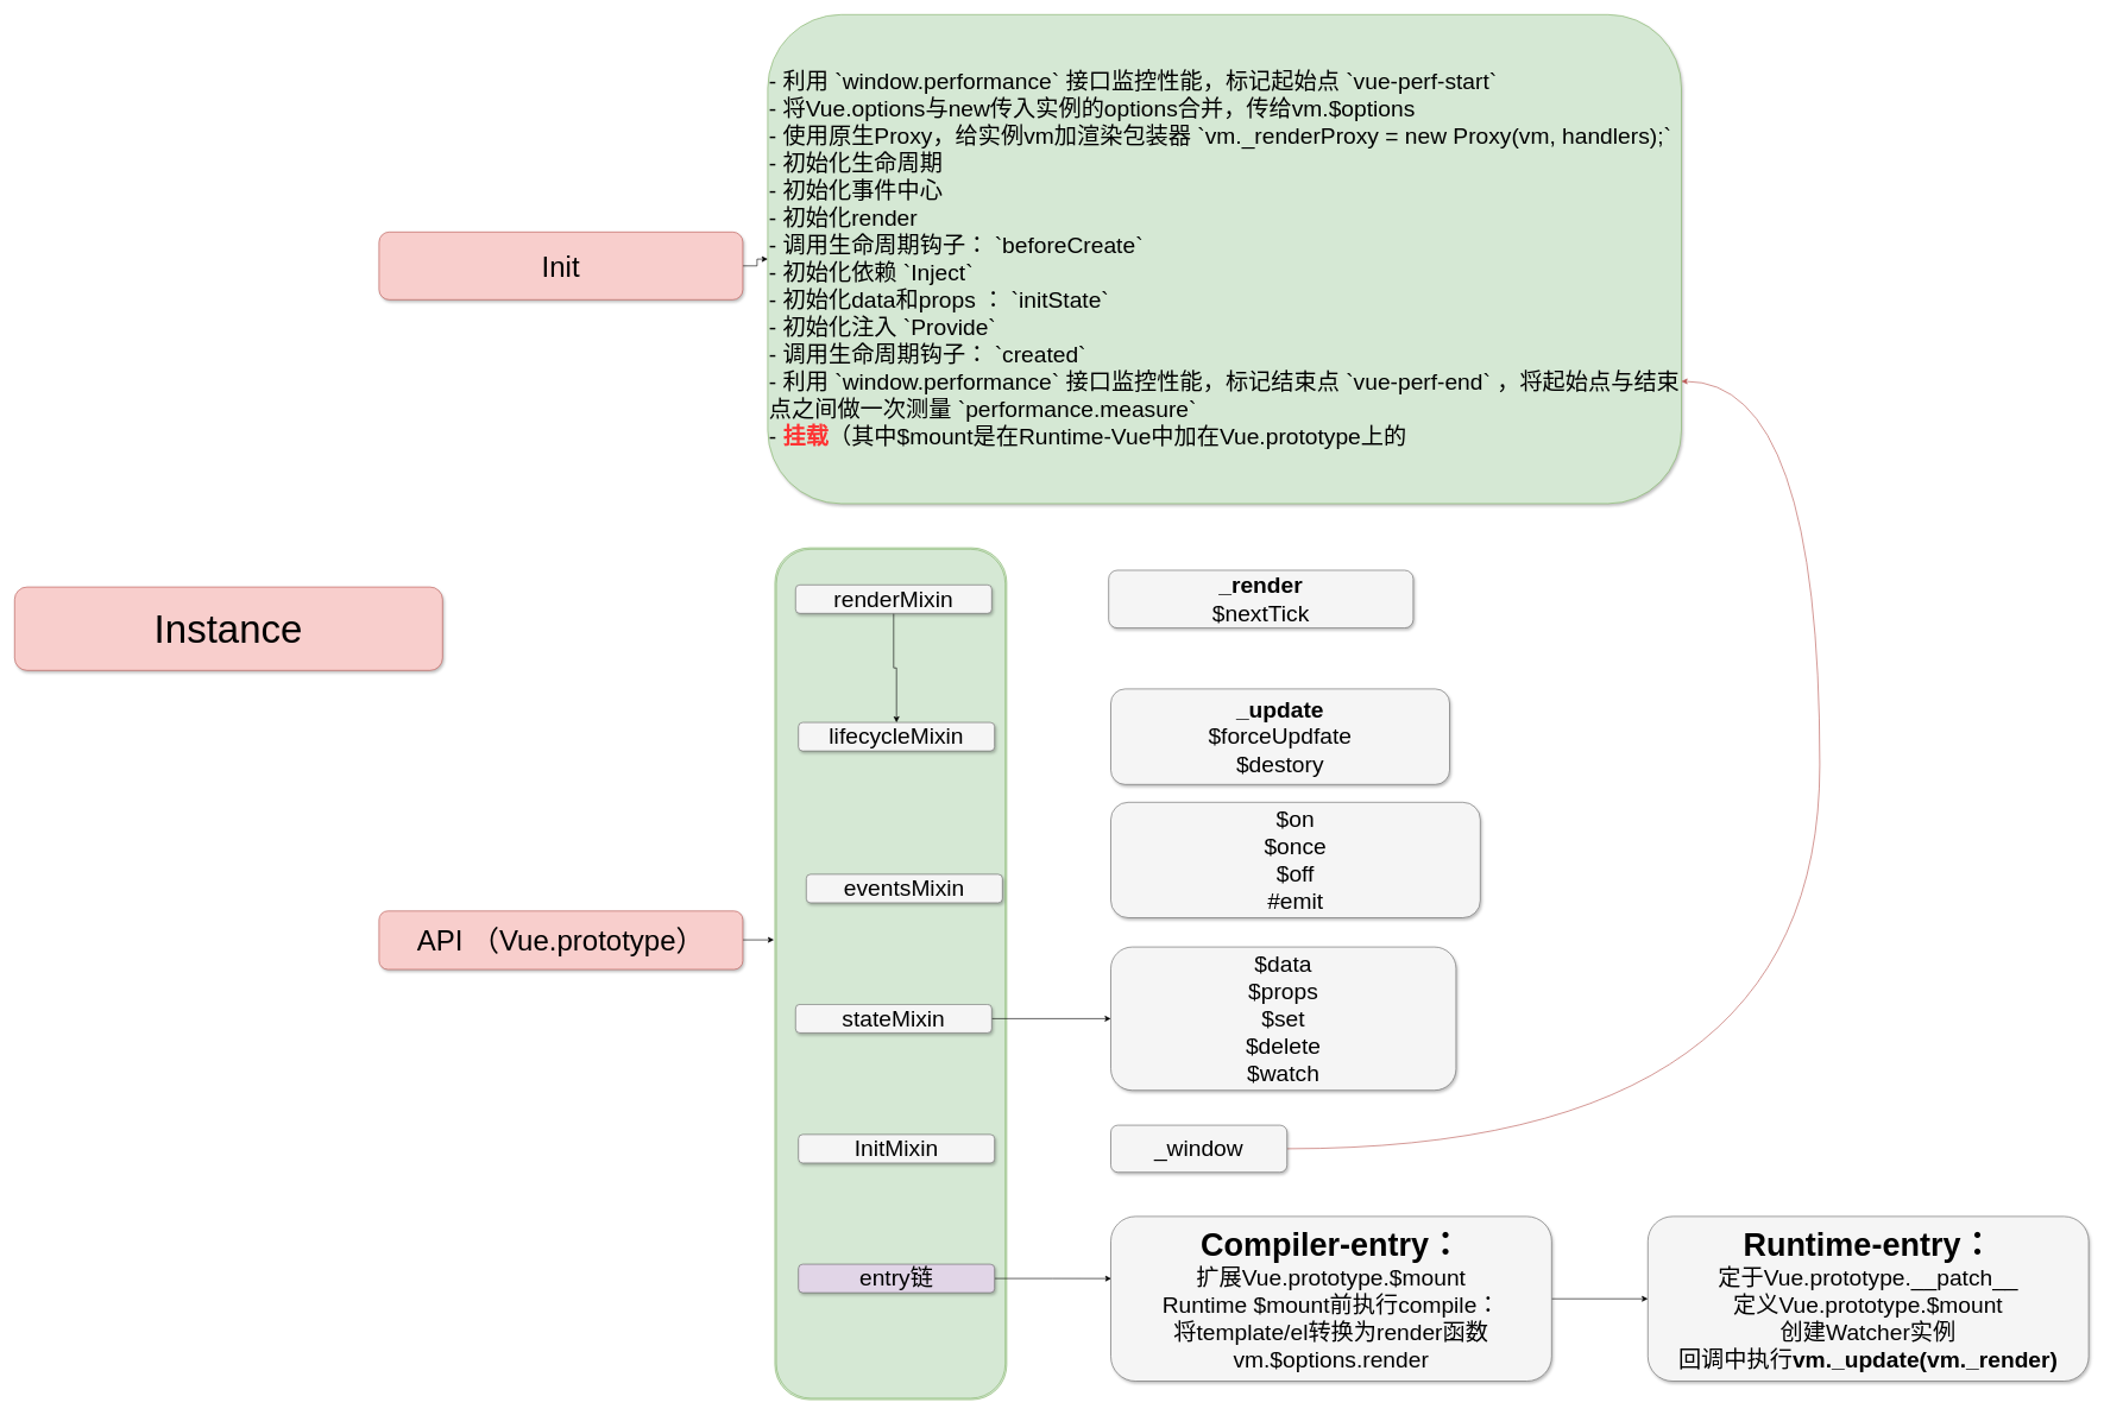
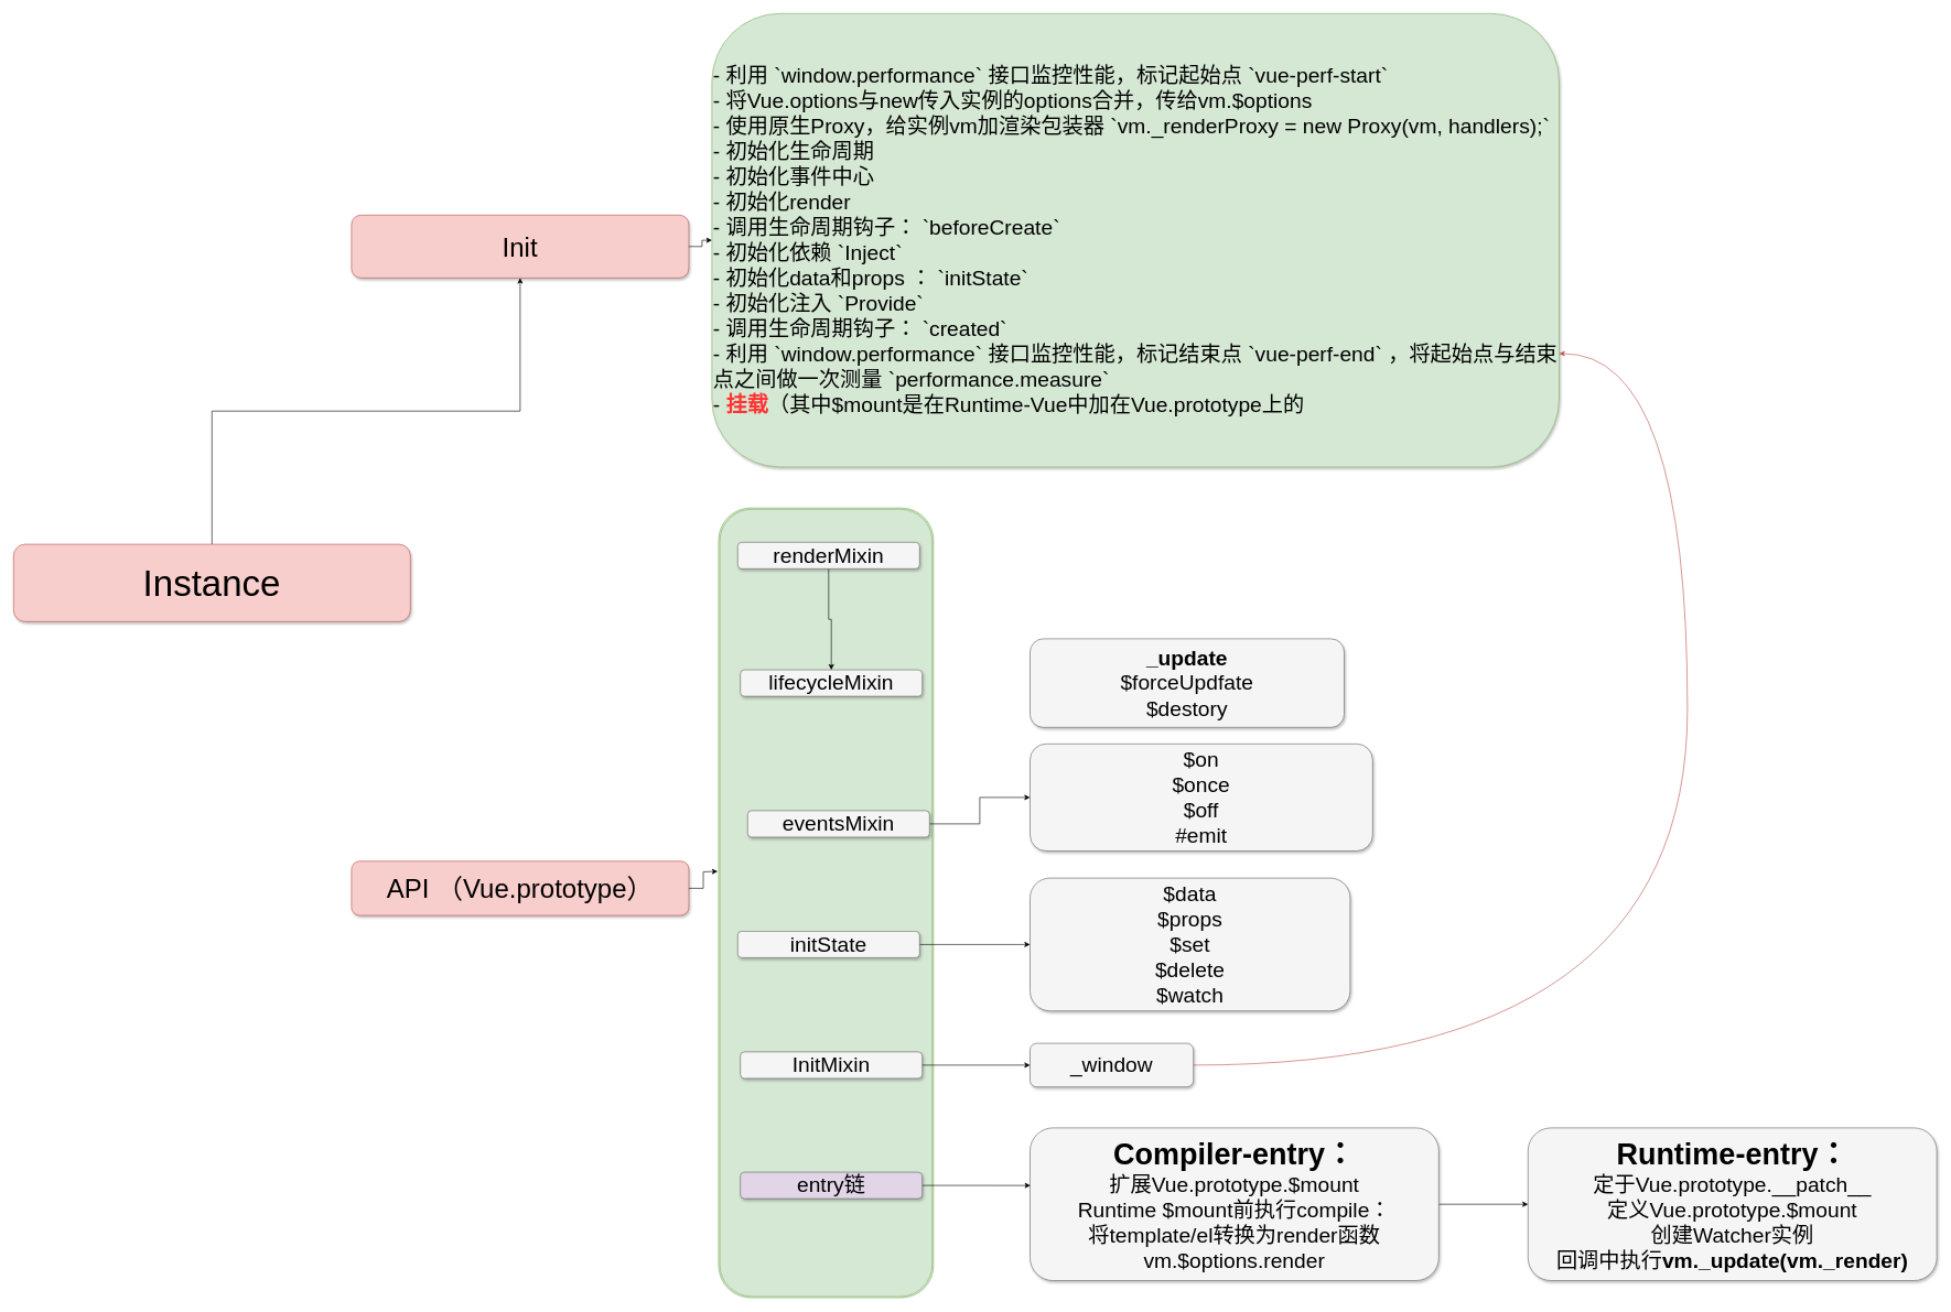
+ <mxCell id="3" style="edgeStyle=orthogonalEdgeStyle;rounded=0;orthogonalLoop=1;jettySize=auto;html=1;fontSize=40;" parent="1" source="4" target="20" edge="1"><mxGeometry relative="1" as="geometry" /></mxCell>
- <mxCell id="17" value="&lt;b&gt;_render&lt;/b&gt;&lt;br style=&quot;font-size: 32px&quot;&gt;$nextTick" style="whiteSpace=wrap;html=1;rounded=1;shadow=1;strokeWidth=1;fontSize=32;align=center;fillColor=#f5f5f5;strokeColor=#666666;" parent="1" vertex="1"><mxGeometry x="1554" y="799.5" width="427" height="81" as="geometry" /></mxCell>
+ <mxCell id="7" value="" style="edgeStyle=orthogonalEdgeStyle;rounded=0;orthogonalLoop=1;jettySize=auto;html=1;fontSize=32;" parent="1" source="8" target="18" edge="1"><mxGeometry relative="1" as="geometry" /></mxCell>
- <mxCell id="6" value="API （Vue.prototype）" style="whiteSpace=wrap;html=1;rounded=1;shadow=1;strokeWidth=1;fontSize=40;align=center;fillColor=#f8cecc;strokeColor=#b85450;" parent="1" vertex="1"><mxGeometry x="531" y="1277.5" width="510" height="82" as="geometry" /></mxCell>
+ <mxCell id="6" value="API （Vue.prototype）" style="whiteSpace=wrap;html=1;rounded=1;shadow=1;strokeWidth=1;fontSize=40;align=center;fillColor=#f8cecc;strokeColor=#b85450;" parent="1" vertex="1"><mxGeometry x="531" y="1302.5" width="510" height="82" as="geometry" /></mxCell>
- <mxCell id="11" value="stateMixin" style="whiteSpace=wrap;html=1;rounded=1;shadow=1;strokeWidth=1;fontSize=32;align=center;fillColor=#f5f5f5;strokeColor=#666666;" parent="1" vertex="1"><mxGeometry x="1115" y="1408.5" width="275" height="40" as="geometry" /></mxCell>
+ <mxCell id="11" value="initState" style="whiteSpace=wrap;html=1;rounded=1;shadow=1;strokeWidth=1;fontSize=32;align=center;fillColor=#f5f5f5;strokeColor=#666666;" parent="1" vertex="1"><mxGeometry x="1115" y="1408.5" width="275" height="40" as="geometry" /></mxCell>
+ <mxCell id="21" style="edgeStyle=orthogonalEdgeStyle;rounded=0;orthogonalLoop=1;jettySize=auto;html=1;entryX=0;entryY=0.5;entryDx=0;entryDy=0;fontSize=40;" parent="1" source="22" target="24" edge="1"><mxGeometry relative="1" as="geometry" /></mxCell>
